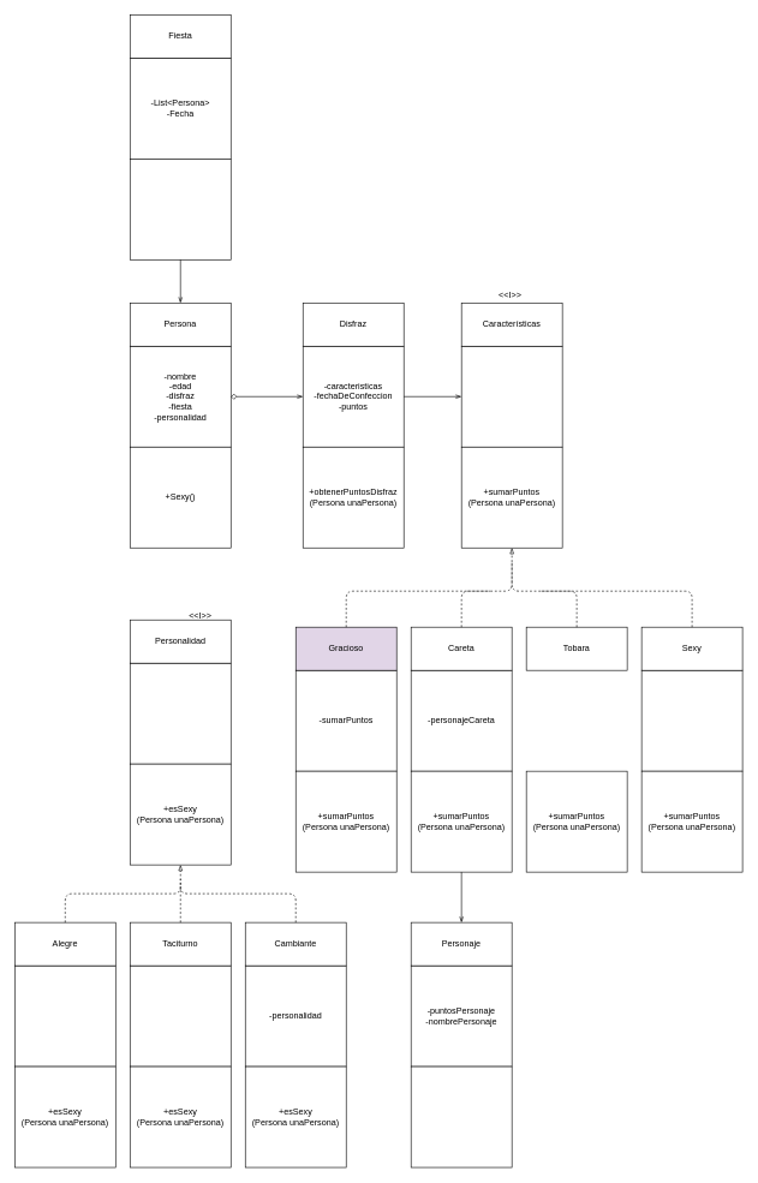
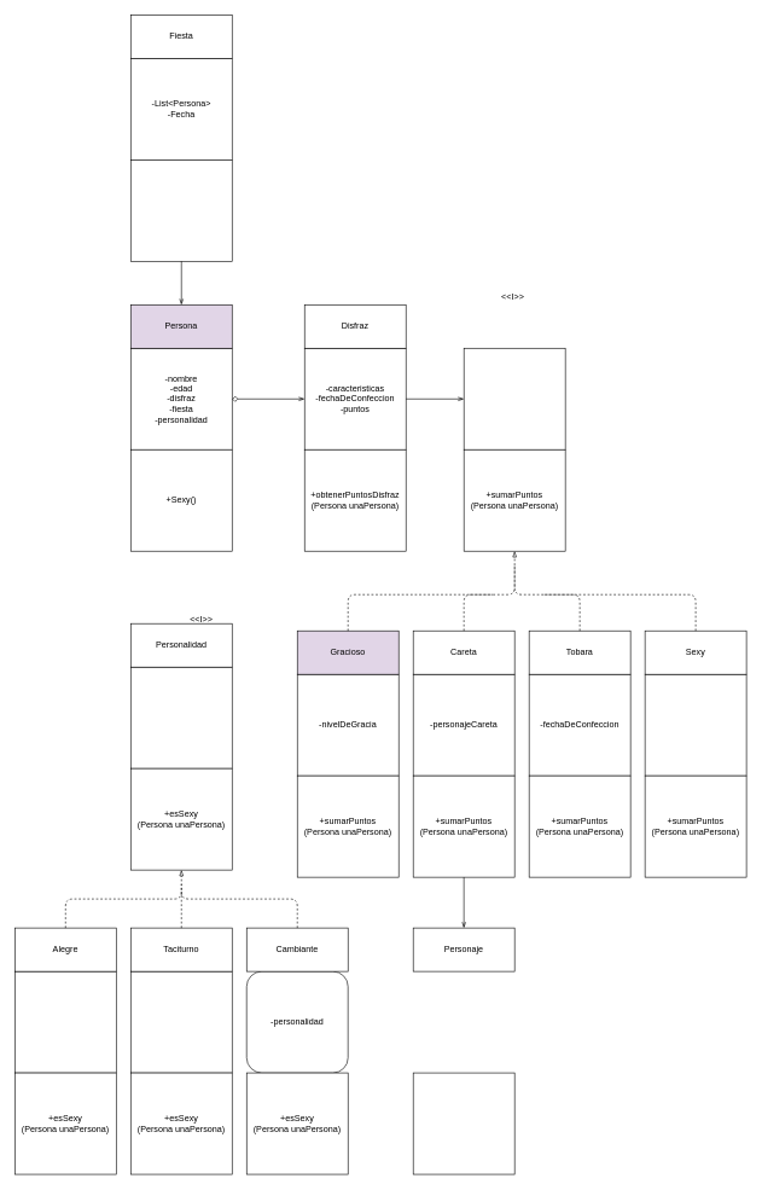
- <mxCell id="17" value="Persona" style="rounded=0;whiteSpace=wrap;html=1;" vertex="1" parent="14"><mxGeometry width="140" height="60" as="geometry" /></mxCell>
+ <mxCell id="17" value="Persona" style="rounded=0;whiteSpace=wrap;html=1;fillColor=#e1d5e7;" vertex="1" parent="14"><mxGeometry width="140" height="60" as="geometry" /></mxCell>
- <mxCell id="13" value="Características" style="rounded=0;whiteSpace=wrap;html=1;" vertex="1" parent="10"><mxGeometry width="140" height="60" as="geometry" /></mxCell>
- <mxCell id="31" value="-sumarPuntos" style="whiteSpace=wrap;html=1;aspect=fixed;" vertex="1" parent="30"><mxGeometry y="60" width="140" height="140" as="geometry" /></mxCell>
+ <mxCell id="31" value="-nivelDeGracia" style="whiteSpace=wrap;html=1;aspect=fixed;" vertex="1" parent="30"><mxGeometry y="60" width="140" height="140" as="geometry" /></mxCell>
+ <mxCell id="23" value="-fechaDeConfeccion" style="whiteSpace=wrap;html=1;aspect=fixed;" vertex="1" parent="22"><mxGeometry y="60" width="140" height="140" as="geometry" /></mxCell>
- <mxCell id="46" value="-personalidad" style="whiteSpace=wrap;html=1;aspect=fixed;" vertex="1" parent="45"><mxGeometry y="60" width="140" height="140" as="geometry" /></mxCell>
+ <mxCell id="46" value="-personalidad" style="whiteSpace=wrap;html=1;aspect=fixed;rounded=1;" vertex="1" parent="45"><mxGeometry y="60" width="140" height="140" as="geometry" /></mxCell>
- <mxCell id="61" value="-puntosPersonaje&lt;br&gt;-nombrePersonaje" style="whiteSpace=wrap;html=1;aspect=fixed;" vertex="1" parent="60"><mxGeometry y="60" width="140" height="140" as="geometry" /></mxCell>
